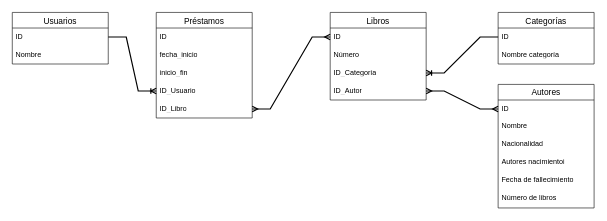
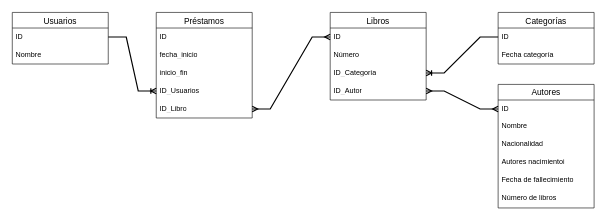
- <mxCell id="25" value="Nombre categoría" style="text;strokeColor=none;fillColor=none;spacingLeft=4;spacingRight=4;overflow=hidden;rotatable=0;points=[[0,0.5],[1,0.5]];portConstraint=eastwest;fontSize=12;whiteSpace=wrap;html=1;" vertex="1" parent="23"><mxGeometry y="56" width="160" height="30" as="geometry" /></mxCell>
+ <mxCell id="25" value="Fecha categoría" style="text;strokeColor=none;fillColor=none;spacingLeft=4;spacingRight=4;overflow=hidden;rotatable=0;points=[[0,0.5],[1,0.5]];portConstraint=eastwest;fontSize=12;whiteSpace=wrap;html=1;" vertex="1" parent="23"><mxGeometry y="56" width="160" height="30" as="geometry" /></mxCell>
- <mxCell id="14" value="ID_Usuario" style="text;strokeColor=none;fillColor=none;spacingLeft=4;spacingRight=4;overflow=hidden;rotatable=0;points=[[0,0.5],[1,0.5]];portConstraint=eastwest;fontSize=12;whiteSpace=wrap;html=1;" vertex="1" parent="10"><mxGeometry y="116" width="160" height="30" as="geometry" /></mxCell>
+ <mxCell id="14" value="ID_Usuarios" style="text;strokeColor=none;fillColor=none;spacingLeft=4;spacingRight=4;overflow=hidden;rotatable=0;points=[[0,0.5],[1,0.5]];portConstraint=eastwest;fontSize=12;whiteSpace=wrap;html=1;" vertex="1" parent="10"><mxGeometry y="116" width="160" height="30" as="geometry" /></mxCell>
